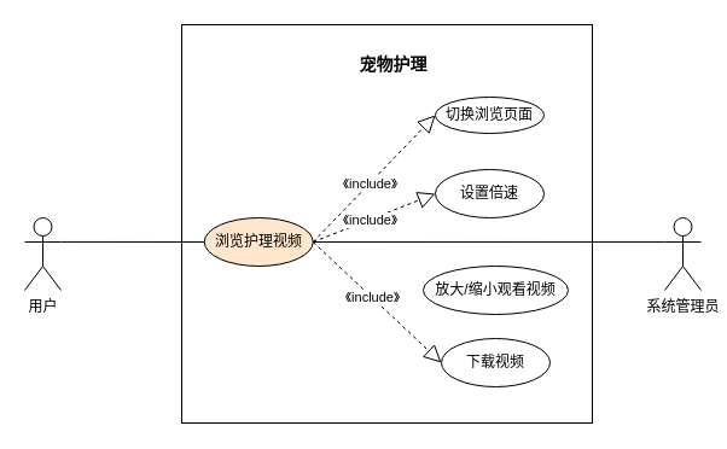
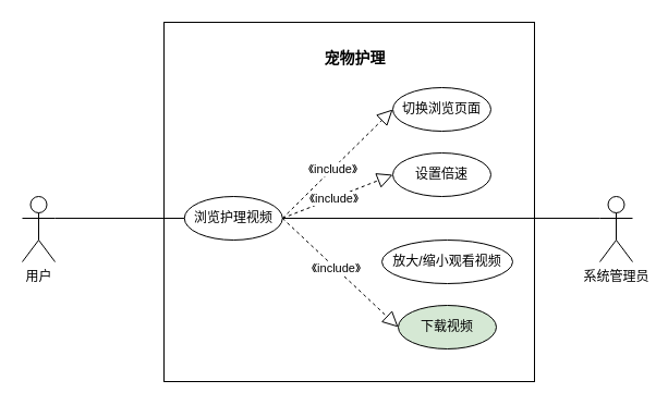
- <mxCell id="12" value="切换浏览页面" style="ellipse;whiteSpace=wrap;html=1;" parent="1" vertex="1"><mxGeometry x="360" y="80" width="90" height="30" as="geometry" /></mxCell>
+ <mxCell id="12" value="切换浏览页面" style="ellipse;whiteSpace=wrap;html=1;" parent="1" vertex="1"><mxGeometry x="360" y="80" width="90" height="40" as="geometry" /></mxCell>
- <mxCell id="6" value="浏览护理视频" style="ellipse;whiteSpace=wrap;html=1;fillColor=#ffe6cc;" parent="1" vertex="1"><mxGeometry x="168.75" y="180" width="90" height="40" as="geometry" /></mxCell>
+ <mxCell id="6" value="浏览护理视频" style="ellipse;whiteSpace=wrap;html=1;" parent="1" vertex="1"><mxGeometry x="168.75" y="180" width="90" height="40" as="geometry" /></mxCell>
- <mxCell id="15" value="下载视频" style="ellipse;whiteSpace=wrap;html=1;" parent="1" vertex="1"><mxGeometry x="365" y="280" width="90" height="40" as="geometry" /></mxCell>
+ <mxCell id="15" value="下载视频" style="ellipse;whiteSpace=wrap;html=1;fillColor=#d5e8d4;" parent="1" vertex="1"><mxGeometry x="365" y="280" width="90" height="40" as="geometry" /></mxCell>
